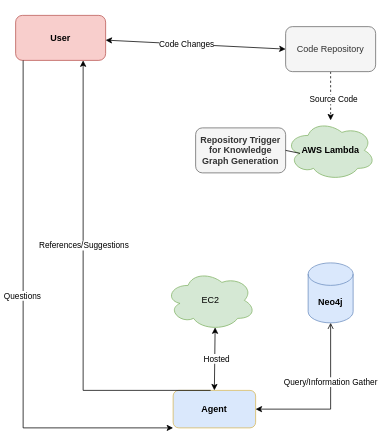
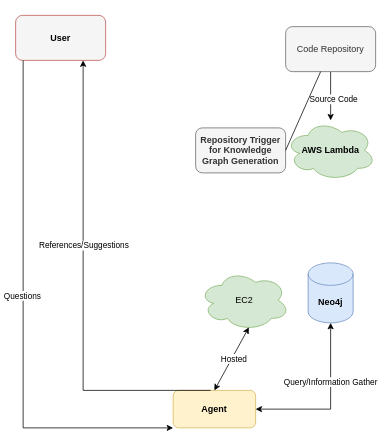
- <mxCell id="13" value="&lt;b&gt;User&lt;/b&gt;" style="rounded=1;whiteSpace=wrap;html=1;fillColor=#f8cecc;strokeColor=#b85450;" vertex="1" parent="1"><mxGeometry x="20" y="20" width="120" height="60" as="geometry" /></mxCell>
+ <mxCell id="13" value="&lt;b&gt;User&lt;/b&gt;" style="rounded=1;whiteSpace=wrap;html=1;fillColor=#f5f5f5;strokeColor=#b85450;" vertex="1" parent="1"><mxGeometry x="20" y="20" width="120" height="60" as="geometry" /></mxCell>
- <mxCell id="14" value="" style="endArrow=classic;startArrow=classic;html=1;rounded=0;entryX=0;entryY=0.5;entryDx=0;entryDy=0;" edge="1" parent="1" source="13" target="5"><mxGeometry width="50" height="50" relative="1" as="geometry"><mxPoint x="300" y="380" as="sourcePoint" /><mxPoint x="350" y="330" as="targetPoint" /></mxGeometry></mxCell>
- <mxCell id="15" value="Code Changes" style="edgeLabel;html=1;align=center;verticalAlign=middle;resizable=0;points=[];" vertex="1" connectable="0" parent="14"><mxGeometry x="-0.098" relative="1" as="geometry"><mxPoint as="offset" /></mxGeometry></mxCell>
- <mxCell id="3" style="edgeStyle=orthogonalEdgeStyle;rounded=0;orthogonalLoop=1;jettySize=auto;html=1;dashed=1;" edge="1" parent="1" source="5" target="2"><mxGeometry relative="1" as="geometry" /></mxCell>
+ <mxCell id="3" style="edgeStyle=orthogonalEdgeStyle;rounded=0;orthogonalLoop=1;jettySize=auto;html=1;" edge="1" parent="1" source="5" target="2"><mxGeometry relative="1" as="geometry" /></mxCell>
- <mxCell id="20" value="" style="endArrow=none;html=1;rounded=0;exitX=1;exitY=0.5;exitDx=0;exitDy=0;entryX=0.16;entryY=0.55;entryDx=0;entryDy=0;entryPerimeter=0;" edge="1" parent="1" source="12" target="2"><mxGeometry width="50" height="50" relative="1" as="geometry"><mxPoint x="450" y="320" as="sourcePoint" /><mxPoint x="500" y="270" as="targetPoint" /></mxGeometry></mxCell>
+ <mxCell id="20" value="" style="endArrow=none;html=1;rounded=0;exitX=1;exitY=0.5;exitDx=0;exitDy=0;" edge="1" parent="1" source="12" target="5"><mxGeometry width="50" height="50" relative="1" as="geometry"><mxPoint x="450" y="320" as="sourcePoint" /><mxPoint x="500" y="270" as="targetPoint" /></mxGeometry></mxCell>
- <mxCell id="7" value="EC2" style="ellipse;shape=cloud;whiteSpace=wrap;html=1;fillColor=#d5e8d4;strokeColor=#82b366;" vertex="1" parent="1"><mxGeometry x="220" y="360" width="120" height="80" as="geometry" /></mxCell>
+ <mxCell id="7" value="EC2" style="ellipse;shape=cloud;whiteSpace=wrap;html=1;fillColor=#d5e8d4;strokeColor=#82b366;" vertex="1" parent="1"><mxGeometry x="265" y="360" width="120" height="80" as="geometry" /></mxCell>
- <mxCell id="11" value="Query/Information Gather" style="endArrow=open;startArrow=classic;html=1;rounded=0;entryX=0.5;entryY=1;entryDx=0;entryDy=0;entryPerimeter=0;exitX=1;exitY=0.5;exitDx=0;exitDy=0;edgeStyle=orthogonalEdgeStyle;" edge="1" parent="1" source="8" target="6"><mxGeometry x="0.256" width="50" height="50" relative="1" as="geometry"><mxPoint x="390" y="540" as="sourcePoint" /><mxPoint x="440" y="490" as="targetPoint" /><mxPoint y="-1" as="offset" /></mxGeometry></mxCell>
+ <mxCell id="11" value="Query/Information Gather" style="endArrow=classic;startArrow=classic;html=1;rounded=0;entryX=0.5;entryY=1;entryDx=0;entryDy=0;entryPerimeter=0;exitX=1;exitY=0.5;exitDx=0;exitDy=0;edgeStyle=orthogonalEdgeStyle;" edge="1" parent="1" source="8" target="6"><mxGeometry x="0.256" width="50" height="50" relative="1" as="geometry"><mxPoint x="390" y="540" as="sourcePoint" /><mxPoint x="440" y="490" as="targetPoint" /><mxPoint y="-1" as="offset" /></mxGeometry></mxCell>
- <mxCell id="8" value="&lt;b&gt;Agent&lt;/b&gt;" style="rounded=1;whiteSpace=wrap;html=1;fillColor=#dae8fc;strokeColor=#d6b656;" vertex="1" parent="1"><mxGeometry x="230" y="520" width="110" height="50" as="geometry" /></mxCell>
+ <mxCell id="8" value="&lt;b&gt;Agent&lt;/b&gt;" style="rounded=1;whiteSpace=wrap;html=1;fillColor=#fff2cc;strokeColor=#d6b656;" vertex="1" parent="1"><mxGeometry x="230" y="520" width="110" height="50" as="geometry" /></mxCell>
